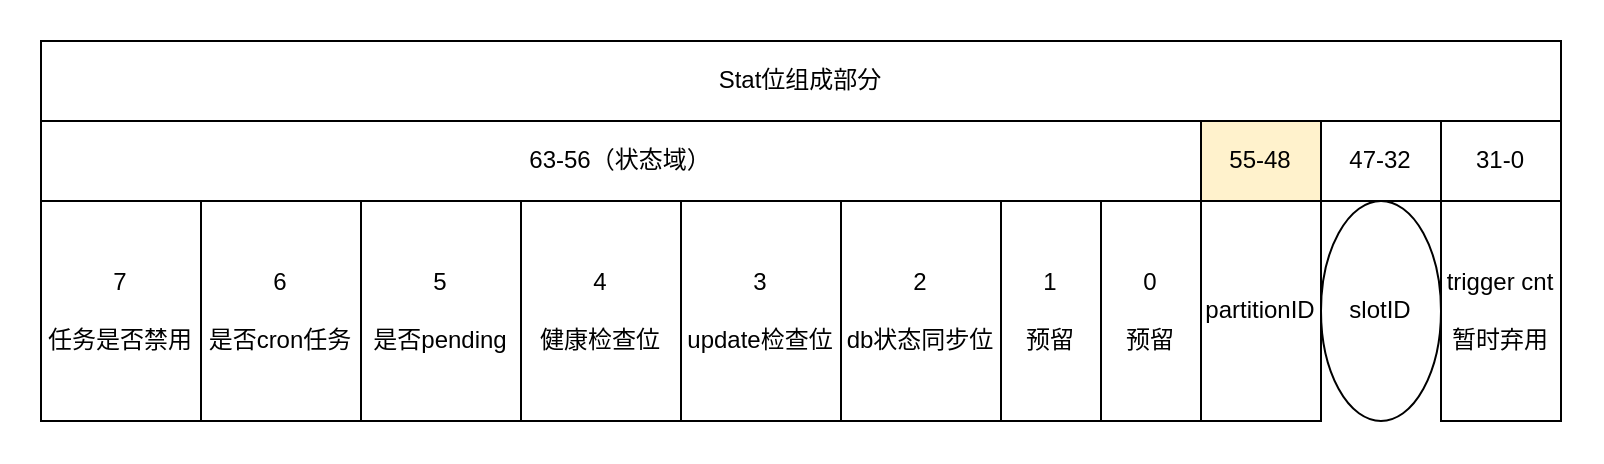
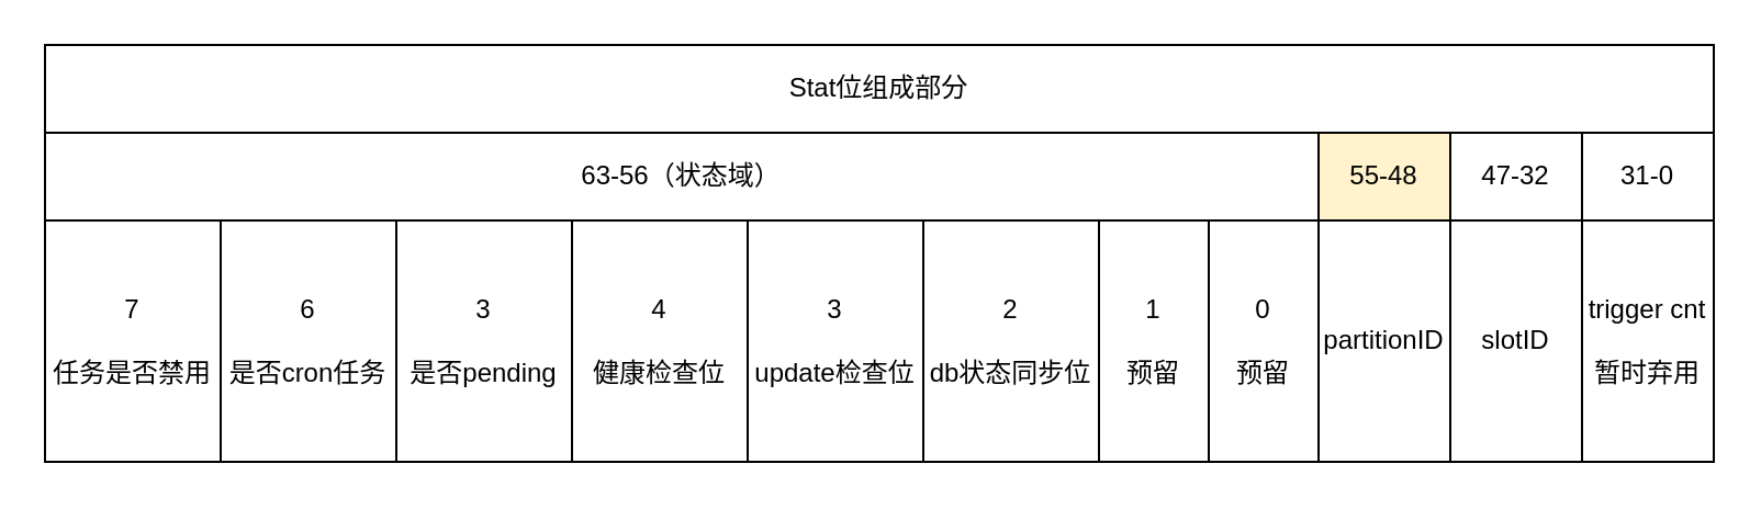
- <mxCell id="7" value="5&lt;br&gt;&lt;br&gt;是否pending" style="rounded=0;whiteSpace=wrap;html=1;strokeWidth=1;fillColor=#ffffff;" vertex="1" parent="1"><mxGeometry x="180" y="100" width="80" height="110" as="geometry" /></mxCell>
+ <mxCell id="7" value="3&lt;br&gt;&lt;br&gt;是否pending" style="rounded=0;whiteSpace=wrap;html=1;strokeWidth=1;fillColor=#ffffff;" vertex="1" parent="1"><mxGeometry x="180" y="100" width="80" height="110" as="geometry" /></mxCell>
- <mxCell id="15" value="slotID" style="ellipse;whiteSpace=wrap;html=1;strokeWidth=1;fillColor=#ffffff;" vertex="1" parent="1"><mxGeometry x="660" y="100" width="60" height="110" as="geometry" /></mxCell>
+ <mxCell id="15" value="slotID" style="rounded=0;whiteSpace=wrap;html=1;strokeWidth=1;fillColor=#ffffff;" vertex="1" parent="1"><mxGeometry x="660" y="100" width="60" height="110" as="geometry" /></mxCell>
